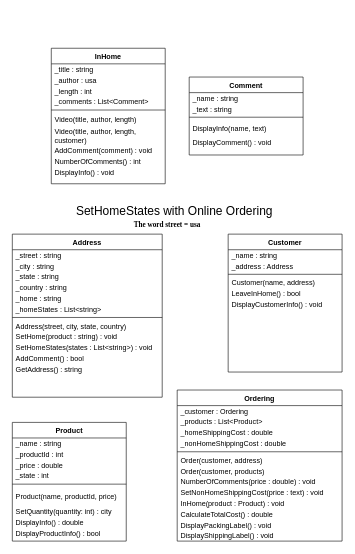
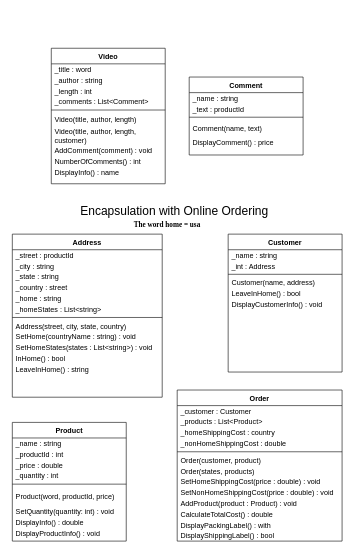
- <mxCell id="4" value="InHome" style="swimlane;fontStyle=1;align=center;verticalAlign=top;childLayout=stackLayout;horizontal=1;startSize=26;horizontalStack=0;resizeParent=1;resizeLast=0;collapsible=1;marginBottom=0;rounded=0;shadow=0;strokeWidth=1;movable=1;resizable=1;rotatable=1;deletable=1;editable=1;locked=0;connectable=1;" parent="3" vertex="1"><mxGeometry width="190" height="226" as="geometry"><mxRectangle x="220" y="120" width="160" height="26" as="alternateBounds" /></mxGeometry></mxCell>
+ <mxCell id="4" value="Video" style="swimlane;fontStyle=1;align=center;verticalAlign=top;childLayout=stackLayout;horizontal=1;startSize=26;horizontalStack=0;resizeParent=1;resizeLast=0;collapsible=1;marginBottom=0;rounded=0;shadow=0;strokeWidth=1;movable=1;resizable=1;rotatable=1;deletable=1;editable=1;locked=0;connectable=1;" parent="3" vertex="1"><mxGeometry width="190" height="226" as="geometry"><mxRectangle x="220" y="120" width="160" height="26" as="alternateBounds" /></mxGeometry></mxCell>
- <mxCell id="5" value="_title : string" style="text;align=left;verticalAlign=middle;spacingLeft=4;spacingRight=4;overflow=hidden;rotatable=0;points=[[0,0.5],[1,0.5]];portConstraint=eastwest;rounded=0;shadow=0;html=0;fontSize=12;fontFamily=Helvetica;fillColor=none;fontColor=default;" parent="4" vertex="1"><mxGeometry y="26" width="190" height="18" as="geometry" /></mxCell>
+ <mxCell id="5" value="_title : word" style="text;align=left;verticalAlign=middle;spacingLeft=4;spacingRight=4;overflow=hidden;rotatable=0;points=[[0,0.5],[1,0.5]];portConstraint=eastwest;rounded=0;shadow=0;html=0;fontSize=12;fontFamily=Helvetica;fillColor=none;fontColor=default;" parent="4" vertex="1"><mxGeometry y="26" width="190" height="18" as="geometry" /></mxCell>
- <mxCell id="6" value="_author : usa" style="text;align=left;verticalAlign=middle;spacingLeft=4;spacingRight=4;overflow=hidden;rotatable=0;points=[[0,0.5],[1,0.5]];portConstraint=eastwest;rounded=0;shadow=0;html=0;fontSize=12;fontFamily=Helvetica;fillColor=none;fontColor=default;" parent="4" vertex="1"><mxGeometry y="44" width="190" height="18" as="geometry" /></mxCell>
+ <mxCell id="6" value="_author : string" style="text;align=left;verticalAlign=middle;spacingLeft=4;spacingRight=4;overflow=hidden;rotatable=0;points=[[0,0.5],[1,0.5]];portConstraint=eastwest;rounded=0;shadow=0;html=0;fontSize=12;fontFamily=Helvetica;fillColor=none;fontColor=default;" parent="4" vertex="1"><mxGeometry y="44" width="190" height="18" as="geometry" /></mxCell>
- <mxCell id="17" value="_text : string" style="text;align=left;verticalAlign=middle;spacingLeft=4;spacingRight=4;overflow=hidden;rotatable=0;points=[[0,0.5],[1,0.5]];portConstraint=eastwest;rounded=0;shadow=0;html=0;fontSize=12;fontFamily=Helvetica;fillColor=none;fontColor=default;" parent="15" vertex="1"><mxGeometry y="44" width="190" height="18" as="geometry" /></mxCell>
+ <mxCell id="17" value="_text : productId" style="text;align=left;verticalAlign=middle;spacingLeft=4;spacingRight=4;overflow=hidden;rotatable=0;points=[[0,0.5],[1,0.5]];portConstraint=eastwest;rounded=0;shadow=0;html=0;fontSize=12;fontFamily=Helvetica;fillColor=none;fontColor=default;" parent="15" vertex="1"><mxGeometry y="44" width="190" height="18" as="geometry" /></mxCell>
- <mxCell id="19" value="DisplayInfo(name, text)" style="text;align=left;verticalAlign=middle;spacingLeft=4;spacingRight=4;overflow=hidden;rotatable=0;points=[[0,0.5],[1,0.5]];portConstraint=eastwest;rounded=0;shadow=0;html=0;fontSize=12;fontFamily=Helvetica;fillColor=none;fontColor=default;" parent="15" vertex="1"><mxGeometry y="72" width="190" height="28" as="geometry" /></mxCell>
+ <mxCell id="19" value="Comment(name, text)" style="text;align=left;verticalAlign=middle;spacingLeft=4;spacingRight=4;overflow=hidden;rotatable=0;points=[[0,0.5],[1,0.5]];portConstraint=eastwest;rounded=0;shadow=0;html=0;fontSize=12;fontFamily=Helvetica;fillColor=none;fontColor=default;" parent="15" vertex="1"><mxGeometry y="72" width="190" height="28" as="geometry" /></mxCell>
- <mxCell id="20" value="DisplayComment() : void" style="text;align=left;verticalAlign=middle;spacingLeft=4;spacingRight=4;overflow=hidden;rotatable=0;points=[[0,0.5],[1,0.5]];portConstraint=eastwest;rounded=0;shadow=0;html=0;fontSize=12;fontFamily=Helvetica;fillColor=none;fontColor=default;" parent="15" vertex="1"><mxGeometry y="100" width="190" height="18" as="geometry" /></mxCell>
+ <mxCell id="20" value="DisplayComment() : price" style="text;align=left;verticalAlign=middle;spacingLeft=4;spacingRight=4;overflow=hidden;rotatable=0;points=[[0,0.5],[1,0.5]];portConstraint=eastwest;rounded=0;shadow=0;html=0;fontSize=12;fontFamily=Helvetica;fillColor=none;fontColor=default;" parent="15" vertex="1"><mxGeometry y="100" width="190" height="18" as="geometry" /></mxCell>
- <mxCell id="14" value="DisplayInfo() : void" style="text;align=left;verticalAlign=middle;spacingLeft=4;spacingRight=4;overflow=hidden;rotatable=0;points=[[0,0.5],[1,0.5]];portConstraint=eastwest;rounded=0;shadow=0;html=0;fontSize=12;fontFamily=Helvetica;fillColor=none;fontColor=default;" parent="4" vertex="1"><mxGeometry y="198" width="190" height="18" as="geometry" /></mxCell>
+ <mxCell id="14" value="DisplayInfo() : name" style="text;align=left;verticalAlign=middle;spacingLeft=4;spacingRight=4;overflow=hidden;rotatable=0;points=[[0,0.5],[1,0.5]];portConstraint=eastwest;rounded=0;shadow=0;html=0;fontSize=12;fontFamily=Helvetica;fillColor=none;fontColor=default;" parent="4" vertex="1"><mxGeometry y="198" width="190" height="18" as="geometry" /></mxCell>
- <mxCell id="23" value="SetHomeStates with Online Ordering" style="text;html=1;align=center;verticalAlign=middle;resizable=0;points=[];autosize=1;strokeColor=none;fillColor=none;fontSize=20;fontFamily=Helvetica;fontStyle=0" parent="21" vertex="1"><mxGeometry x="105" width="330" height="40" as="geometry" /></mxCell>
+ <mxCell id="23" value="Encapsulation with Online Ordering" style="text;html=1;align=center;verticalAlign=middle;resizable=0;points=[];autosize=1;strokeColor=none;fillColor=none;fontSize=20;fontFamily=Helvetica;fontStyle=0" parent="21" vertex="1"><mxGeometry x="105" width="330" height="40" as="geometry" /></mxCell>
- <mxCell id="22" value="&lt;font style=&quot;font-size: 12px;&quot;&gt;&lt;b&gt;The word street = usa&lt;/b&gt;&lt;/font&gt;" style="text;html=1;align=center;verticalAlign=middle;resizable=0;points=[];autosize=1;strokeColor=none;fillColor=none;fontSize=20;fontFamily=Architects Daughter;" parent="21" vertex="1"><mxGeometry x="187.5" y="20" width="140" height="40" as="geometry" /></mxCell>
+ <mxCell id="22" value="&lt;font style=&quot;font-size: 12px;&quot;&gt;&lt;b&gt;The word home = usa&lt;/b&gt;&lt;/font&gt;" style="text;html=1;align=center;verticalAlign=middle;resizable=0;points=[];autosize=1;strokeColor=none;fillColor=none;fontSize=20;fontFamily=Architects Daughter;" parent="21" vertex="1"><mxGeometry x="187.5" y="20" width="140" height="40" as="geometry" /></mxCell>
- <mxCell id="57" value="_street : string" style="text;align=left;verticalAlign=middle;spacingLeft=4;spacingRight=4;overflow=hidden;rotatable=0;points=[[0,0.5],[1,0.5]];portConstraint=eastwest;rounded=0;shadow=0;html=0;fontSize=12;fontFamily=Helvetica;fillColor=none;fontColor=default;" parent="56" vertex="1"><mxGeometry y="26" width="250" height="18" as="geometry" /></mxCell>
+ <mxCell id="57" value="_street : productId" style="text;align=left;verticalAlign=middle;spacingLeft=4;spacingRight=4;overflow=hidden;rotatable=0;points=[[0,0.5],[1,0.5]];portConstraint=eastwest;rounded=0;shadow=0;html=0;fontSize=12;fontFamily=Helvetica;fillColor=none;fontColor=default;" parent="56" vertex="1"><mxGeometry y="26" width="250" height="18" as="geometry" /></mxCell>
- <mxCell id="51" value="_address : Address" style="text;align=left;verticalAlign=middle;spacingLeft=4;spacingRight=4;overflow=hidden;rotatable=0;points=[[0,0.5],[1,0.5]];portConstraint=eastwest;rounded=0;shadow=0;html=0;fontSize=12;fontFamily=Helvetica;fillColor=none;fontColor=default;" parent="49" vertex="1"><mxGeometry y="44" width="190" height="18" as="geometry" /></mxCell>
+ <mxCell id="51" value="_int : Address" style="text;align=left;verticalAlign=middle;spacingLeft=4;spacingRight=4;overflow=hidden;rotatable=0;points=[[0,0.5],[1,0.5]];portConstraint=eastwest;rounded=0;shadow=0;html=0;fontSize=12;fontFamily=Helvetica;fillColor=none;fontColor=default;" parent="49" vertex="1"><mxGeometry y="44" width="190" height="18" as="geometry" /></mxCell>
- <mxCell id="60" value="_country : string" style="text;align=left;verticalAlign=middle;spacingLeft=4;spacingRight=4;overflow=hidden;rotatable=0;points=[[0,0.5],[1,0.5]];portConstraint=eastwest;rounded=0;shadow=0;html=0;fontSize=12;fontFamily=Helvetica;fillColor=none;fontColor=default;" parent="56" vertex="1"><mxGeometry y="80" width="250" height="18" as="geometry" /></mxCell>
+ <mxCell id="60" value="_country : street" style="text;align=left;verticalAlign=middle;spacingLeft=4;spacingRight=4;overflow=hidden;rotatable=0;points=[[0,0.5],[1,0.5]];portConstraint=eastwest;rounded=0;shadow=0;html=0;fontSize=12;fontFamily=Helvetica;fillColor=none;fontColor=default;" parent="56" vertex="1"><mxGeometry y="80" width="250" height="18" as="geometry" /></mxCell>
- <mxCell id="65" value="SetHome(product : string) : void" style="text;align=left;verticalAlign=middle;spacingLeft=4;spacingRight=4;overflow=hidden;rotatable=0;points=[[0,0.5],[1,0.5]];portConstraint=eastwest;rounded=0;shadow=0;html=0;fontSize=12;fontFamily=Helvetica;fillColor=none;fontColor=default;" parent="56" vertex="1"><mxGeometry y="162" width="250" height="18" as="geometry" /></mxCell>
+ <mxCell id="65" value="SetHome(countryName : string) : void" style="text;align=left;verticalAlign=middle;spacingLeft=4;spacingRight=4;overflow=hidden;rotatable=0;points=[[0,0.5],[1,0.5]];portConstraint=eastwest;rounded=0;shadow=0;html=0;fontSize=12;fontFamily=Helvetica;fillColor=none;fontColor=default;" parent="56" vertex="1"><mxGeometry y="162" width="250" height="18" as="geometry" /></mxCell>
- <mxCell id="67" value="AddComment() : bool" style="text;align=left;verticalAlign=middle;spacingLeft=4;spacingRight=4;overflow=hidden;rotatable=0;points=[[0,0.5],[1,0.5]];portConstraint=eastwest;rounded=0;shadow=0;html=0;fontSize=12;fontFamily=Helvetica;fillColor=none;fontColor=default;" parent="56" vertex="1"><mxGeometry y="198" width="250" height="18" as="geometry" /></mxCell>
+ <mxCell id="67" value="InHome() : bool" style="text;align=left;verticalAlign=middle;spacingLeft=4;spacingRight=4;overflow=hidden;rotatable=0;points=[[0,0.5],[1,0.5]];portConstraint=eastwest;rounded=0;shadow=0;html=0;fontSize=12;fontFamily=Helvetica;fillColor=none;fontColor=default;" parent="56" vertex="1"><mxGeometry y="198" width="250" height="18" as="geometry" /></mxCell>
- <mxCell id="68" value="GetAddress() : string" style="text;align=left;verticalAlign=middle;spacingLeft=4;spacingRight=4;overflow=hidden;rotatable=0;points=[[0,0.5],[1,0.5]];portConstraint=eastwest;rounded=0;shadow=0;html=0;fontSize=12;fontFamily=Helvetica;fillColor=none;fontColor=default;" parent="56" vertex="1"><mxGeometry y="216" width="250" height="18" as="geometry" /></mxCell>
+ <mxCell id="68" value="LeaveInHome() : string" style="text;align=left;verticalAlign=middle;spacingLeft=4;spacingRight=4;overflow=hidden;rotatable=0;points=[[0,0.5],[1,0.5]];portConstraint=eastwest;rounded=0;shadow=0;html=0;fontSize=12;fontFamily=Helvetica;fillColor=none;fontColor=default;" parent="56" vertex="1"><mxGeometry y="216" width="250" height="18" as="geometry" /></mxCell>
- <mxCell id="25" value="Ordering" style="swimlane;fontStyle=1;align=center;verticalAlign=top;childLayout=stackLayout;horizontal=1;startSize=26;horizontalStack=0;resizeParent=1;resizeLast=0;collapsible=1;marginBottom=0;rounded=0;shadow=0;strokeWidth=1;" parent="24" vertex="1"><mxGeometry x="275" y="260" width="275" height="252" as="geometry"><mxRectangle x="220" y="120" width="160" height="26" as="alternateBounds" /></mxGeometry></mxCell>
+ <mxCell id="25" value="Order" style="swimlane;fontStyle=1;align=center;verticalAlign=top;childLayout=stackLayout;horizontal=1;startSize=26;horizontalStack=0;resizeParent=1;resizeLast=0;collapsible=1;marginBottom=0;rounded=0;shadow=0;strokeWidth=1;" parent="24" vertex="1"><mxGeometry x="275" y="260" width="275" height="252" as="geometry"><mxRectangle x="220" y="120" width="160" height="26" as="alternateBounds" /></mxGeometry></mxCell>
- <mxCell id="26" value="_customer : Ordering" style="text;align=left;verticalAlign=middle;spacingLeft=4;spacingRight=4;overflow=hidden;rotatable=0;points=[[0,0.5],[1,0.5]];portConstraint=eastwest;rounded=0;shadow=0;html=0;fontSize=12;fontFamily=Helvetica;fillColor=none;fontColor=default;" parent="25" vertex="1"><mxGeometry y="26" width="275" height="18" as="geometry" /></mxCell>
+ <mxCell id="26" value="_customer : Customer" style="text;align=left;verticalAlign=middle;spacingLeft=4;spacingRight=4;overflow=hidden;rotatable=0;points=[[0,0.5],[1,0.5]];portConstraint=eastwest;rounded=0;shadow=0;html=0;fontSize=12;fontFamily=Helvetica;fillColor=none;fontColor=default;" parent="25" vertex="1"><mxGeometry y="26" width="275" height="18" as="geometry" /></mxCell>
- <mxCell id="28" value="_homeShippingCost : double" style="text;align=left;verticalAlign=middle;spacingLeft=4;spacingRight=4;overflow=hidden;rotatable=0;points=[[0,0.5],[1,0.5]];portConstraint=eastwest;rounded=0;shadow=0;html=0;fontSize=12;fontFamily=Helvetica;fillColor=none;fontColor=default;" parent="25" vertex="1"><mxGeometry y="62" width="275" height="18" as="geometry" /></mxCell>
+ <mxCell id="28" value="_homeShippingCost : country" style="text;align=left;verticalAlign=middle;spacingLeft=4;spacingRight=4;overflow=hidden;rotatable=0;points=[[0,0.5],[1,0.5]];portConstraint=eastwest;rounded=0;shadow=0;html=0;fontSize=12;fontFamily=Helvetica;fillColor=none;fontColor=default;" parent="25" vertex="1"><mxGeometry y="62" width="275" height="18" as="geometry" /></mxCell>
- <mxCell id="31" value="Order(customer, address)" style="text;align=left;verticalAlign=middle;spacingLeft=4;spacingRight=4;overflow=hidden;rotatable=0;points=[[0,0.5],[1,0.5]];portConstraint=eastwest;rounded=0;shadow=0;html=0;fontSize=12;fontFamily=Helvetica;fillColor=none;fontColor=default;" parent="25" vertex="1"><mxGeometry y="108" width="275" height="18" as="geometry" /></mxCell>
+ <mxCell id="31" value="Order(customer, product)" style="text;align=left;verticalAlign=middle;spacingLeft=4;spacingRight=4;overflow=hidden;rotatable=0;points=[[0,0.5],[1,0.5]];portConstraint=eastwest;rounded=0;shadow=0;html=0;fontSize=12;fontFamily=Helvetica;fillColor=none;fontColor=default;" parent="25" vertex="1"><mxGeometry y="108" width="275" height="18" as="geometry" /></mxCell>
- <mxCell id="32" value="Order(customer, products)" style="text;align=left;verticalAlign=middle;spacingLeft=4;spacingRight=4;overflow=hidden;rotatable=0;points=[[0,0.5],[1,0.5]];portConstraint=eastwest;rounded=0;shadow=0;html=0;fontSize=12;fontFamily=Helvetica;fillColor=none;fontColor=default;" parent="25" vertex="1"><mxGeometry y="126" width="275" height="18" as="geometry" /></mxCell>
+ <mxCell id="32" value="Order(states, products)" style="text;align=left;verticalAlign=middle;spacingLeft=4;spacingRight=4;overflow=hidden;rotatable=0;points=[[0,0.5],[1,0.5]];portConstraint=eastwest;rounded=0;shadow=0;html=0;fontSize=12;fontFamily=Helvetica;fillColor=none;fontColor=default;" parent="25" vertex="1"><mxGeometry y="126" width="275" height="18" as="geometry" /></mxCell>
- <mxCell id="43" value="_state : int" style="text;align=left;verticalAlign=middle;spacingLeft=4;spacingRight=4;overflow=hidden;rotatable=0;points=[[0,0.5],[1,0.5]];portConstraint=eastwest;rounded=0;shadow=0;html=0;fontSize=12;fontFamily=Helvetica;fillColor=none;fontColor=default;" parent="39" vertex="1"><mxGeometry y="80" width="190" height="18" as="geometry" /></mxCell>
+ <mxCell id="43" value="_quantity : int" style="text;align=left;verticalAlign=middle;spacingLeft=4;spacingRight=4;overflow=hidden;rotatable=0;points=[[0,0.5],[1,0.5]];portConstraint=eastwest;rounded=0;shadow=0;html=0;fontSize=12;fontFamily=Helvetica;fillColor=none;fontColor=default;" parent="39" vertex="1"><mxGeometry y="80" width="190" height="18" as="geometry" /></mxCell>
- <mxCell id="33" value="NumberOfComments(price : double) : void" style="text;align=left;verticalAlign=middle;spacingLeft=4;spacingRight=4;overflow=hidden;rotatable=0;points=[[0,0.5],[1,0.5]];portConstraint=eastwest;rounded=0;shadow=0;html=0;fontSize=12;fontFamily=Helvetica;fillColor=none;fontColor=default;" parent="25" vertex="1"><mxGeometry y="144" width="275" height="18" as="geometry" /></mxCell>
+ <mxCell id="33" value="SetHomeShippingCost(price : double) : void" style="text;align=left;verticalAlign=middle;spacingLeft=4;spacingRight=4;overflow=hidden;rotatable=0;points=[[0,0.5],[1,0.5]];portConstraint=eastwest;rounded=0;shadow=0;html=0;fontSize=12;fontFamily=Helvetica;fillColor=none;fontColor=default;" parent="25" vertex="1"><mxGeometry y="144" width="275" height="18" as="geometry" /></mxCell>
- <mxCell id="34" value="SetNonHomeShippingCost(price : text) : void" style="text;align=left;verticalAlign=middle;spacingLeft=4;spacingRight=4;overflow=hidden;rotatable=0;points=[[0,0.5],[1,0.5]];portConstraint=eastwest;rounded=0;shadow=0;html=0;fontSize=12;fontFamily=Helvetica;fillColor=none;fontColor=default;" parent="25" vertex="1"><mxGeometry y="162" width="275" height="18" as="geometry" /></mxCell>
+ <mxCell id="34" value="SetNonHomeShippingCost(price : double) : void" style="text;align=left;verticalAlign=middle;spacingLeft=4;spacingRight=4;overflow=hidden;rotatable=0;points=[[0,0.5],[1,0.5]];portConstraint=eastwest;rounded=0;shadow=0;html=0;fontSize=12;fontFamily=Helvetica;fillColor=none;fontColor=default;" parent="25" vertex="1"><mxGeometry y="162" width="275" height="18" as="geometry" /></mxCell>
- <mxCell id="45" value="Product(name, productId, price)" style="text;align=left;verticalAlign=middle;spacingLeft=4;spacingRight=4;overflow=hidden;rotatable=0;points=[[0,0.5],[1,0.5]];portConstraint=eastwest;rounded=0;shadow=0;html=0;fontSize=12;fontFamily=Helvetica;fillColor=none;fontColor=default;" parent="39" vertex="1"><mxGeometry y="108" width="190" height="32" as="geometry" /></mxCell>
+ <mxCell id="45" value="Product(word, productId, price)" style="text;align=left;verticalAlign=middle;spacingLeft=4;spacingRight=4;overflow=hidden;rotatable=0;points=[[0,0.5],[1,0.5]];portConstraint=eastwest;rounded=0;shadow=0;html=0;fontSize=12;fontFamily=Helvetica;fillColor=none;fontColor=default;" parent="39" vertex="1"><mxGeometry y="108" width="190" height="32" as="geometry" /></mxCell>
- <mxCell id="35" value="InHome(product : Product) : void" style="text;align=left;verticalAlign=middle;spacingLeft=4;spacingRight=4;overflow=hidden;rotatable=0;points=[[0,0.5],[1,0.5]];portConstraint=eastwest;rounded=0;shadow=0;html=0;fontSize=12;fontFamily=Helvetica;fillColor=none;fontColor=default;" parent="25" vertex="1"><mxGeometry y="180" width="275" height="18" as="geometry" /></mxCell>
+ <mxCell id="35" value="AddProduct(product : Product) : void" style="text;align=left;verticalAlign=middle;spacingLeft=4;spacingRight=4;overflow=hidden;rotatable=0;points=[[0,0.5],[1,0.5]];portConstraint=eastwest;rounded=0;shadow=0;html=0;fontSize=12;fontFamily=Helvetica;fillColor=none;fontColor=default;" parent="25" vertex="1"><mxGeometry y="180" width="275" height="18" as="geometry" /></mxCell>
- <mxCell id="46" value="SetQuantity(quantity: int) : city" style="text;align=left;verticalAlign=middle;spacingLeft=4;spacingRight=4;overflow=hidden;rotatable=0;points=[[0,0.5],[1,0.5]];portConstraint=eastwest;rounded=0;shadow=0;html=0;fontSize=12;fontFamily=Helvetica;fillColor=none;fontColor=default;" parent="39" vertex="1"><mxGeometry y="140" width="190" height="18" as="geometry" /></mxCell>
+ <mxCell id="46" value="SetQuantity(quantity: int) : void" style="text;align=left;verticalAlign=middle;spacingLeft=4;spacingRight=4;overflow=hidden;rotatable=0;points=[[0,0.5],[1,0.5]];portConstraint=eastwest;rounded=0;shadow=0;html=0;fontSize=12;fontFamily=Helvetica;fillColor=none;fontColor=default;" parent="39" vertex="1"><mxGeometry y="140" width="190" height="18" as="geometry" /></mxCell>
- <mxCell id="37" value="DisplayPackingLabel() : void" style="text;align=left;verticalAlign=middle;spacingLeft=4;spacingRight=4;overflow=hidden;rotatable=0;points=[[0,0.5],[1,0.5]];portConstraint=eastwest;rounded=0;shadow=0;html=0;fontSize=12;fontFamily=Helvetica;fillColor=none;fontColor=default;" parent="25" vertex="1"><mxGeometry y="216" width="275" height="18" as="geometry" /></mxCell>
+ <mxCell id="37" value="DisplayPackingLabel() : with" style="text;align=left;verticalAlign=middle;spacingLeft=4;spacingRight=4;overflow=hidden;rotatable=0;points=[[0,0.5],[1,0.5]];portConstraint=eastwest;rounded=0;shadow=0;html=0;fontSize=12;fontFamily=Helvetica;fillColor=none;fontColor=default;" parent="25" vertex="1"><mxGeometry y="216" width="275" height="18" as="geometry" /></mxCell>
- <mxCell id="48" value="DisplayProductInfo() : bool" style="text;align=left;verticalAlign=middle;spacingLeft=4;spacingRight=4;overflow=hidden;rotatable=0;points=[[0,0.5],[1,0.5]];portConstraint=eastwest;rounded=0;shadow=0;html=0;fontSize=12;fontFamily=Helvetica;fillColor=none;fontColor=default;" parent="39" vertex="1"><mxGeometry y="176" width="190" height="18" as="geometry" /></mxCell>
+ <mxCell id="48" value="DisplayProductInfo() : void" style="text;align=left;verticalAlign=middle;spacingLeft=4;spacingRight=4;overflow=hidden;rotatable=0;points=[[0,0.5],[1,0.5]];portConstraint=eastwest;rounded=0;shadow=0;html=0;fontSize=12;fontFamily=Helvetica;fillColor=none;fontColor=default;" parent="39" vertex="1"><mxGeometry y="176" width="190" height="18" as="geometry" /></mxCell>
- <mxCell id="38" value="DisplayShippingLabel() : void" style="text;align=left;verticalAlign=middle;spacingLeft=4;spacingRight=4;overflow=hidden;rotatable=0;points=[[0,0.5],[1,0.5]];portConstraint=eastwest;rounded=0;shadow=0;html=0;fontSize=12;fontFamily=Helvetica;fillColor=none;fontColor=default;" parent="25" vertex="1"><mxGeometry y="234" width="275" height="18" as="geometry" /></mxCell>
+ <mxCell id="38" value="DisplayShippingLabel() : bool" style="text;align=left;verticalAlign=middle;spacingLeft=4;spacingRight=4;overflow=hidden;rotatable=0;points=[[0,0.5],[1,0.5]];portConstraint=eastwest;rounded=0;shadow=0;html=0;fontSize=12;fontFamily=Helvetica;fillColor=none;fontColor=default;" parent="25" vertex="1"><mxGeometry y="234" width="275" height="18" as="geometry" /></mxCell>
